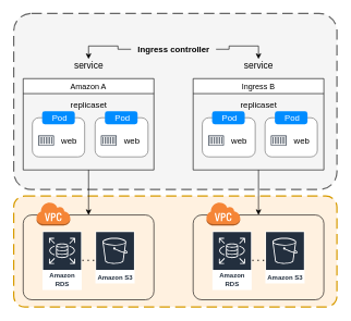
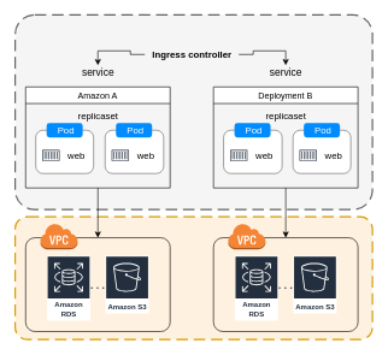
- <mxCell id="17" value="Ingress B" style="swimlane;fontStyle=0" vertex="1" parent="1"><mxGeometry x="295" y="120" width="200" height="140" as="geometry"><mxRectangle x="80" y="160" width="90" height="23" as="alternateBounds" /></mxGeometry></mxCell>
+ <mxCell id="17" value="Deployment B" style="swimlane;fontStyle=0" vertex="1" parent="1"><mxGeometry x="295" y="120" width="200" height="140" as="geometry"><mxRectangle x="80" y="160" width="90" height="23" as="alternateBounds" /></mxGeometry></mxCell>
